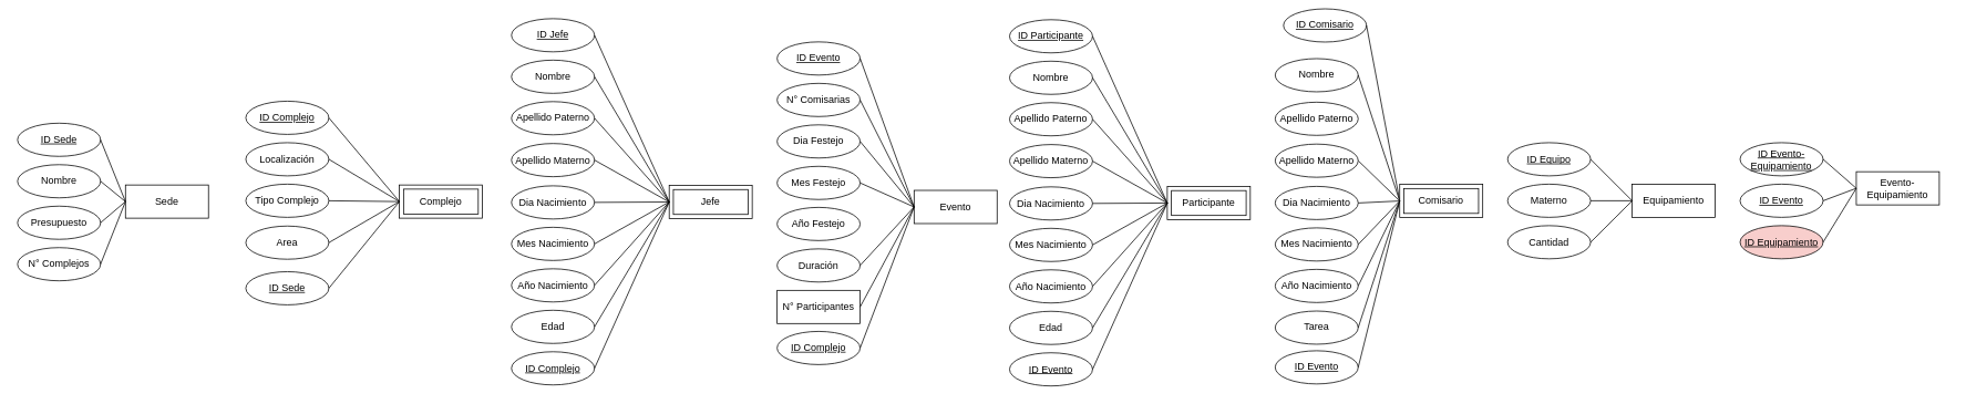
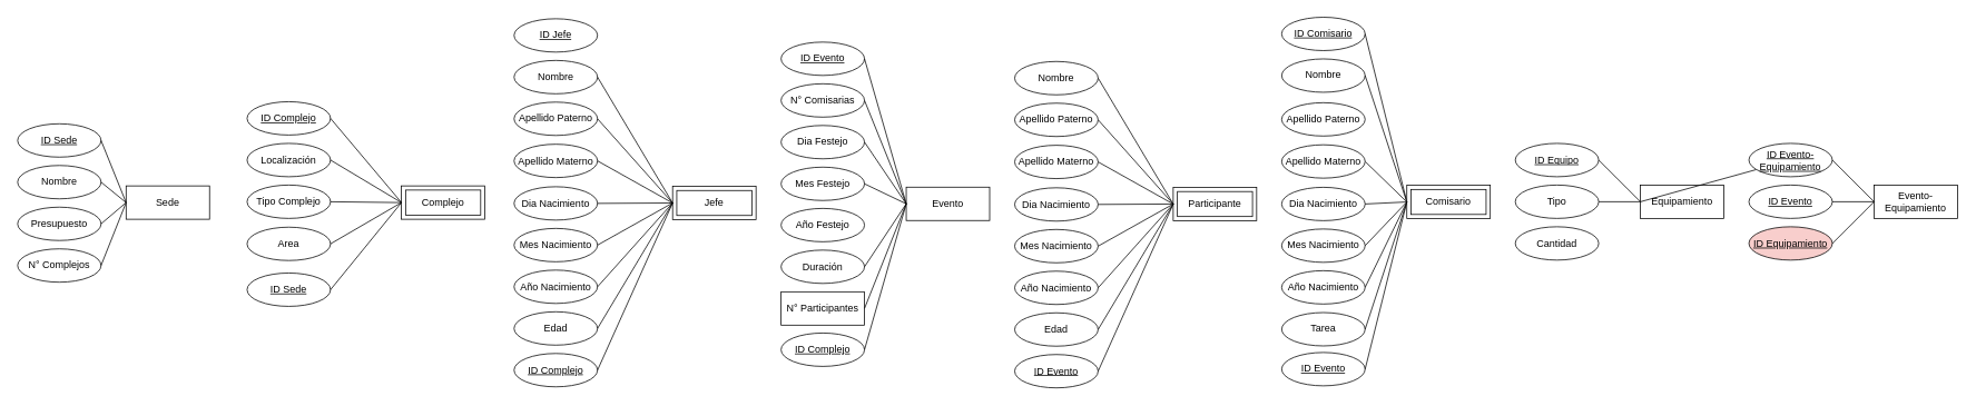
- <mxCell id="29" value="ID Comisario" style="ellipse;whiteSpace=wrap;html=1;align=center;fontStyle=4;" vertex="1" parent="1"><mxGeometry x="1545" y="10.19" width="100" height="40" as="geometry" /></mxCell>
+ <mxCell id="29" value="ID Comisario" style="ellipse;whiteSpace=wrap;html=1;align=center;fontStyle=4;" vertex="1" parent="1"><mxGeometry x="1535" y="20.19" width="100" height="40" as="geometry" /></mxCell>
- <mxCell id="73" value="ID Participante" style="ellipse;whiteSpace=wrap;html=1;align=center;fontStyle=4;" vertex="1" parent="1"><mxGeometry x="1215" y="23.25" width="100" height="40" as="geometry" /></mxCell>
- <mxCell id="54" value="" style="endArrow=none;html=1;rounded=0;entryX=1;entryY=0.5;entryDx=0;entryDy=0;exitX=0;exitY=0.5;exitDx=0;exitDy=0;" edge="1" parent="1" source="48" target="49"><mxGeometry relative="1" as="geometry"><mxPoint x="755" y="243" as="sourcePoint" /><mxPoint x="915" y="243" as="targetPoint" /></mxGeometry></mxCell>
- <mxCell id="78" value="" style="endArrow=none;html=1;rounded=0;entryX=1;entryY=0.5;entryDx=0;entryDy=0;exitX=0;exitY=0.5;exitDx=0;exitDy=0;" edge="1" parent="1" source="72" target="73"><mxGeometry relative="1" as="geometry"><mxPoint x="1355" y="244.25" as="sourcePoint" /><mxPoint x="1515" y="244.25" as="targetPoint" /></mxGeometry></mxCell>
- <mxCell id="101" value="Evento-Equipamiento" style="whiteSpace=wrap;html=1;align=center;" vertex="1" parent="1"><mxGeometry x="2235" y="206.5" width="100" height="40" as="geometry" /></mxCell>
+ <mxCell id="101" value="Evento-Equipamiento" style="whiteSpace=wrap;html=1;align=center;" vertex="1" parent="1"><mxGeometry x="2245" y="221.5" width="100" height="40" as="geometry" /></mxCell>
- <mxCell id="39" value="Materno" style="ellipse;whiteSpace=wrap;html=1;align=center;" vertex="1" parent="1"><mxGeometry x="1815" y="221.5" width="100" height="40" as="geometry" /></mxCell>
+ <mxCell id="39" value="Tipo" style="ellipse;whiteSpace=wrap;html=1;align=center;" vertex="1" parent="1"><mxGeometry x="1815" y="221.5" width="100" height="40" as="geometry" /></mxCell>
- <mxCell id="16" value="Evento" style="whiteSpace=wrap;html=1;align=center;" vertex="1" parent="1"><mxGeometry x="1100" y="229" width="100" height="40" as="geometry" /></mxCell>
+ <mxCell id="16" value="Evento" style="whiteSpace=wrap;html=1;align=center;" vertex="1" parent="1"><mxGeometry x="1085" y="224" width="100" height="40" as="geometry" /></mxCell>
- <mxCell id="43" value="" style="endArrow=none;html=1;rounded=0;entryX=1;entryY=0.5;entryDx=0;entryDy=0;exitX=0;exitY=0.5;exitDx=0;exitDy=0;" edge="1" parent="1" source="37" target="40"><mxGeometry relative="1" as="geometry"><mxPoint x="1925" y="326.5" as="sourcePoint" /><mxPoint x="1975" y="251.5" as="targetPoint" /></mxGeometry></mxCell>
+ <mxCell id="43" value="" style="endArrow=none;html=1;rounded=0;exitX=0;exitY=0.5;exitDx=0;exitDy=0;" edge="1" parent="1" source="37" target="102"><mxGeometry relative="1" as="geometry"><mxPoint x="1925" y="326.5" as="sourcePoint" /><mxPoint x="1975" y="251.5" as="targetPoint" /></mxGeometry></mxCell>
